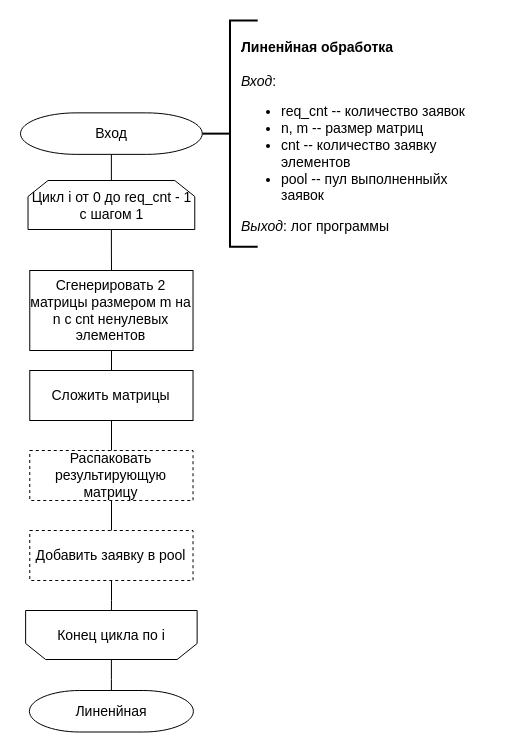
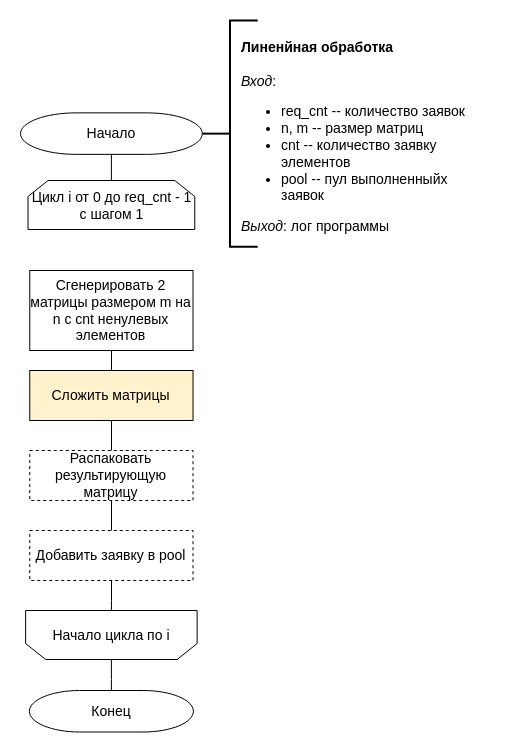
- <mxCell id="20" value="&lt;font style=&quot;font-size: 14px;&quot;&gt;Вход&lt;/font&gt;" style="strokeWidth=1;html=1;shape=mxgraph.flowchart.terminator;whiteSpace=wrap;fontSize=14;" parent="2" vertex="1"><mxGeometry y="92.37" width="181.783" height="41.5" as="geometry" /></mxCell>
+ <mxCell id="20" value="&lt;font style=&quot;font-size: 14px;&quot;&gt;Начало&lt;/font&gt;" style="strokeWidth=1;html=1;shape=mxgraph.flowchart.terminator;whiteSpace=wrap;fontSize=14;" parent="2" vertex="1"><mxGeometry y="92.37" width="181.783" height="41.5" as="geometry" /></mxCell>
- <mxCell id="11" value="" style="edgeStyle=orthogonalEdgeStyle;rounded=0;orthogonalLoop=1;jettySize=auto;html=1;endArrow=none;endFill=0;" edge="1" parent="3" source="4" target="10"><mxGeometry relative="1" as="geometry" /></mxCell>
- <mxCell id="12" value="Сложить матрицы" style="rounded=0;whiteSpace=wrap;html=1;absoluteArcSize=1;arcSize=14;strokeWidth=1;fontSize=14;" vertex="1" parent="3"><mxGeometry x="4.13" y="190" width="163.25" height="50" as="geometry" /></mxCell>
+ <mxCell id="12" value="Сложить матрицы" style="rounded=0;whiteSpace=wrap;html=1;absoluteArcSize=1;arcSize=14;strokeWidth=1;fontSize=14;fillColor=#fff2cc;" vertex="1" parent="3"><mxGeometry x="4.13" y="190" width="163.25" height="50" as="geometry" /></mxCell>
- <mxCell id="5" value="&lt;font style=&quot;font-size: 14px;&quot;&gt;Конец цикла по i&lt;/font&gt;" style="shape=loopLimit;whiteSpace=wrap;html=1;flipV=1;" vertex="1" parent="3"><mxGeometry y="430" width="171.5" height="49" as="geometry" /></mxCell>
+ <mxCell id="5" value="&lt;font style=&quot;font-size: 14px;&quot;&gt;Начало цикла по i&lt;/font&gt;" style="shape=loopLimit;whiteSpace=wrap;html=1;flipV=1;" vertex="1" parent="3"><mxGeometry y="430" width="171.5" height="49" as="geometry" /></mxCell>
- <mxCell id="6" value="&lt;span style=&quot;font-size: 14px;&quot;&gt;Линенйная&lt;/span&gt;" style="strokeWidth=1;html=1;shape=mxgraph.flowchart.terminator;whiteSpace=wrap;" vertex="1" parent="3"><mxGeometry x="3.75" y="510" width="164" height="41.5" as="geometry" /></mxCell>
+ <mxCell id="6" value="&lt;span style=&quot;font-size: 14px;&quot;&gt;Конец&lt;/span&gt;" style="strokeWidth=1;html=1;shape=mxgraph.flowchart.terminator;whiteSpace=wrap;" vertex="1" parent="3"><mxGeometry x="3.75" y="510" width="164" height="41.5" as="geometry" /></mxCell>
